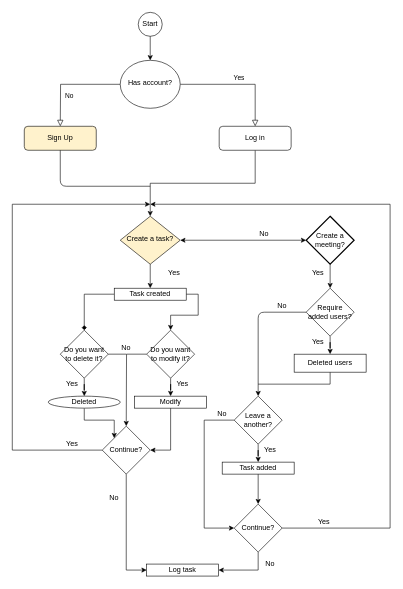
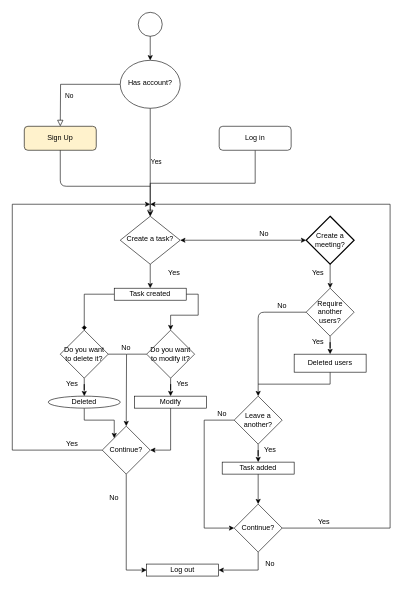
- <mxCell id="6" value="Start" style="text;html=1;strokeColor=none;fillColor=none;align=center;verticalAlign=middle;whiteSpace=wrap;rounded=0;" parent="1" vertex="1"><mxGeometry x="230" y="30" width="40" height="20" as="geometry" /></mxCell>
- <mxCell id="3" value="Yes" style="edgeStyle=orthogonalEdgeStyle;rounded=0;html=1;jettySize=auto;orthogonalLoop=1;fontSize=11;endArrow=block;endFill=0;endSize=8;strokeWidth=1;shadow=0;labelBackgroundColor=none;entryX=0.5;entryY=0;entryDx=0;entryDy=0;" parent="1" source="4" target="11" edge="1"><mxGeometry y="10" relative="1" as="geometry"><mxPoint as="offset" /><mxPoint x="250" y="130" as="targetPoint" /></mxGeometry></mxCell>
+ <mxCell id="3" value="Yes" style="edgeStyle=orthogonalEdgeStyle;rounded=0;html=1;jettySize=auto;orthogonalLoop=1;fontSize=11;endArrow=block;endFill=0;endSize=8;strokeWidth=1;shadow=0;labelBackgroundColor=none;" parent="1" source="4" target="9" edge="1"><mxGeometry y="10" relative="1" as="geometry"><mxPoint as="offset" /><mxPoint x="250" y="130" as="targetPoint" /></mxGeometry></mxCell>
- <mxCell id="9" value="Create a task?" style="rhombus;whiteSpace=wrap;html=1;shadow=0;fontFamily=Helvetica;fontSize=12;align=center;strokeWidth=1;spacing=6;spacingTop=-4;fillColor=#fff2cc;" parent="1" vertex="1"><mxGeometry x="200" y="360" width="100" height="80" as="geometry" /></mxCell>
+ <mxCell id="9" value="Create a task?" style="rhombus;whiteSpace=wrap;html=1;shadow=0;fontFamily=Helvetica;fontSize=12;align=center;strokeWidth=1;spacing=6;spacingTop=-4;" parent="1" vertex="1"><mxGeometry x="200" y="360" width="100" height="80" as="geometry" /></mxCell>
- <mxCell id="20" value="Require added users?" style="rhombus;whiteSpace=wrap;html=1;fillColor=#FFFFFF;" parent="1" vertex="1"><mxGeometry x="510" y="480" width="80" height="80" as="geometry" /></mxCell>
+ <mxCell id="20" value="Require another users?" style="rhombus;whiteSpace=wrap;html=1;fillColor=#FFFFFF;" parent="1" vertex="1"><mxGeometry x="510" y="480" width="80" height="80" as="geometry" /></mxCell>
- <mxCell id="53" value="Log task" style="rounded=0;whiteSpace=wrap;html=1;fillColor=#FFFFFF;" parent="1" vertex="1"><mxGeometry x="244" y="940" width="120" height="20" as="geometry" /></mxCell>
+ <mxCell id="53" value="Log out" style="rounded=0;whiteSpace=wrap;html=1;fillColor=#FFFFFF;" parent="1" vertex="1"><mxGeometry x="244" y="940" width="120" height="20" as="geometry" /></mxCell>
